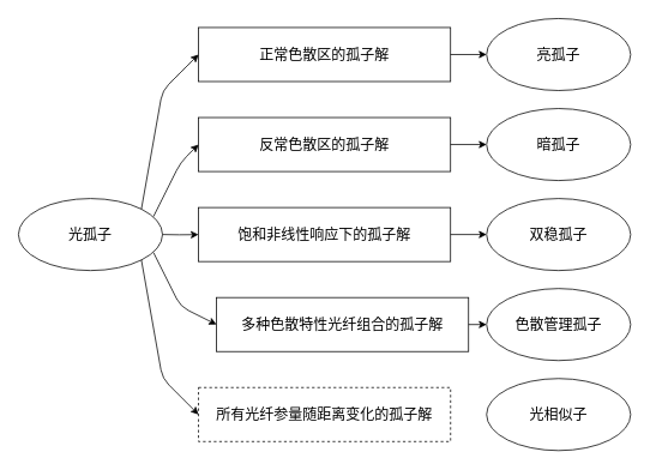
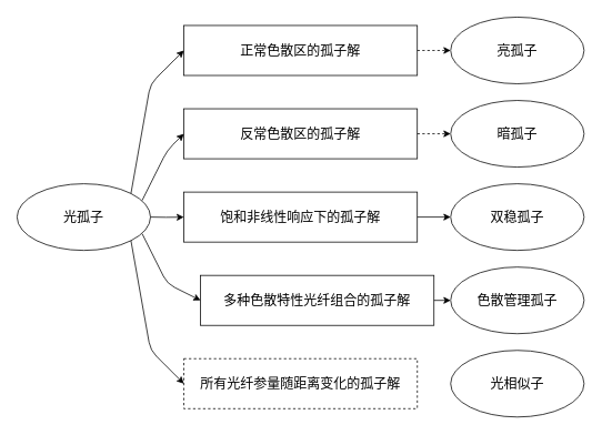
- <mxCell id="2" style="edgeStyle=none;html=1;exitX=1;exitY=0.5;exitDx=0;exitDy=0;entryX=0;entryY=0.5;entryDx=0;entryDy=0;fontSize=16;fontColor=#000000;strokeColor=#000000;" edge="1" parent="1" source="3" target="12"><mxGeometry relative="1" as="geometry" /></mxCell>
+ <mxCell id="2" style="edgeStyle=none;html=1;exitX=1;exitY=0.5;exitDx=0;exitDy=0;entryX=0;entryY=0.5;entryDx=0;entryDy=0;fontSize=16;fontColor=#000000;strokeColor=#000000;dashed=1;" edge="1" parent="1" source="3" target="12"><mxGeometry relative="1" as="geometry" /></mxCell>
- <mxCell id="4" style="edgeStyle=none;html=1;exitX=1;exitY=0.5;exitDx=0;exitDy=0;entryX=0;entryY=0.5;entryDx=0;entryDy=0;fontSize=16;fontColor=#000000;strokeColor=#000000;" edge="1" parent="1" source="5" target="13"><mxGeometry relative="1" as="geometry" /></mxCell>
+ <mxCell id="4" style="edgeStyle=none;html=1;exitX=1;exitY=0.5;exitDx=0;exitDy=0;entryX=0;entryY=0.5;entryDx=0;entryDy=0;fontSize=16;fontColor=#000000;strokeColor=#000000;dashed=1;" edge="1" parent="1" source="5" target="13"><mxGeometry relative="1" as="geometry" /></mxCell>
